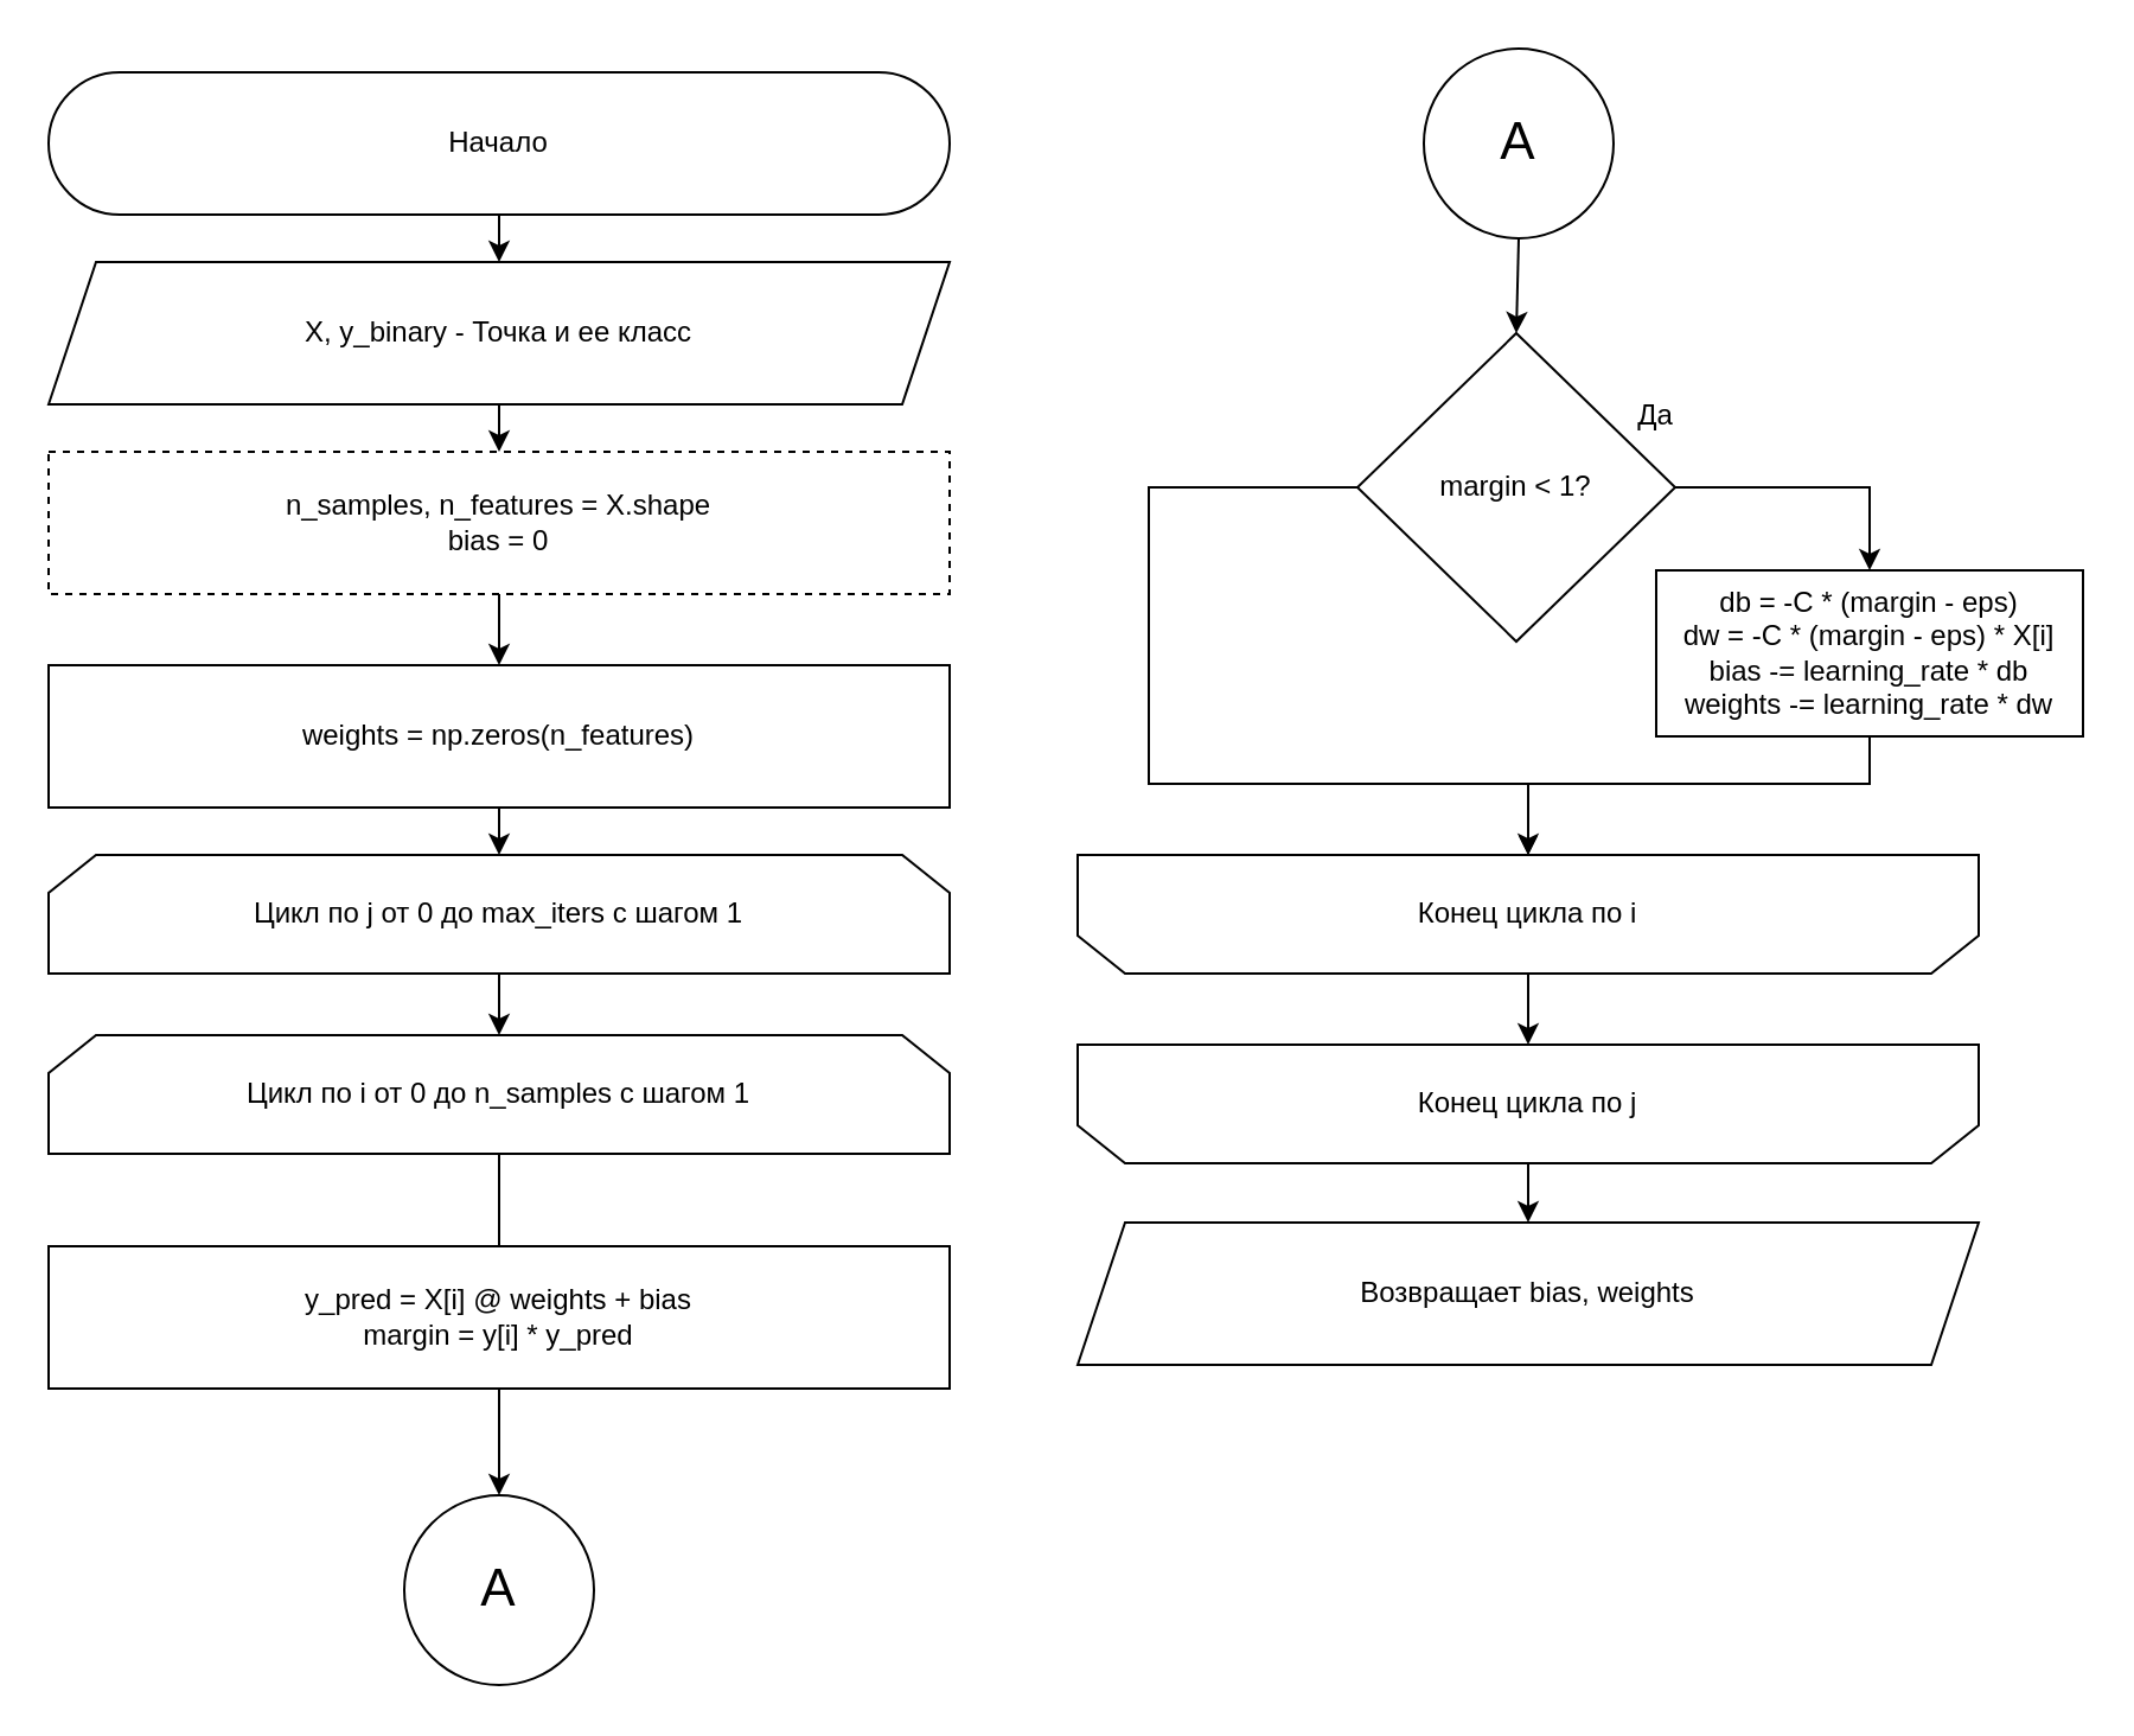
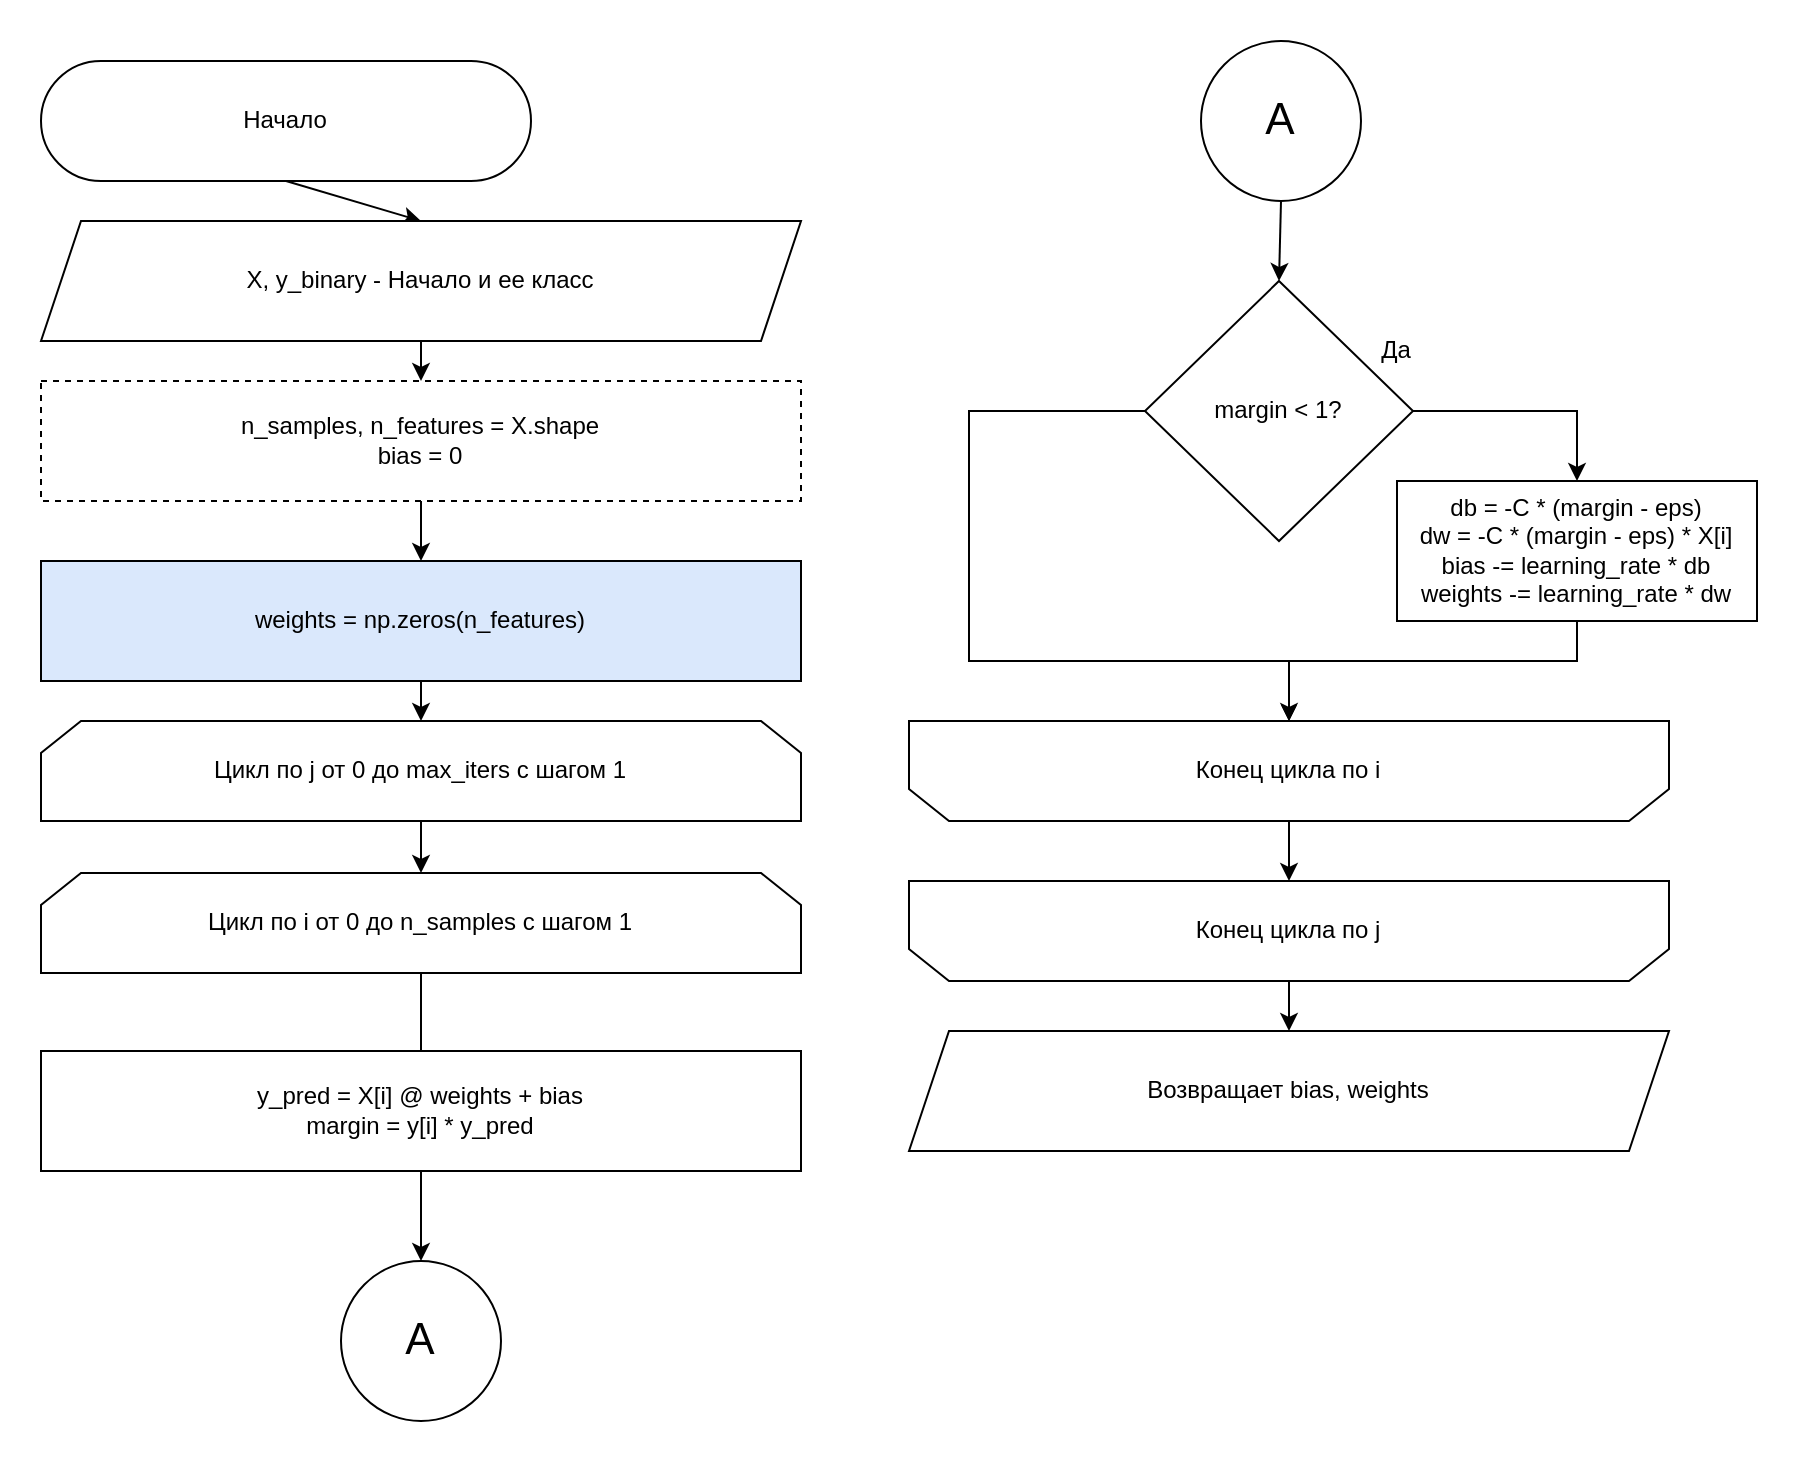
- <mxCell id="3" value="Начало" style="rounded=1;whiteSpace=wrap;html=1;arcSize=50;" parent="1" vertex="1"><mxGeometry x="20" y="30" width="380" height="60" as="geometry" /></mxCell>
+ <mxCell id="3" value="Начало" style="rounded=1;whiteSpace=wrap;html=1;arcSize=50;" parent="1" vertex="1"><mxGeometry x="20" y="30" width="245" height="60" as="geometry" /></mxCell>
- <mxCell id="24" value="X, y_binary - Точка и ее класс" style="shape=parallelogram;perimeter=parallelogramPerimeter;whiteSpace=wrap;html=1;fixedSize=1;" parent="1" vertex="1"><mxGeometry x="20" y="110" width="380" height="60" as="geometry" /></mxCell>
+ <mxCell id="24" value="X, y_binary - Начало и ее класс" style="shape=parallelogram;perimeter=parallelogramPerimeter;whiteSpace=wrap;html=1;fixedSize=1;" parent="1" vertex="1"><mxGeometry x="20" y="110" width="380" height="60" as="geometry" /></mxCell>
- <mxCell id="7" value="weights = np.zeros(n_features)" style="rounded=0;whiteSpace=wrap;html=1;" parent="1" vertex="1"><mxGeometry x="20" y="280" width="380" height="60" as="geometry" /></mxCell>
+ <mxCell id="7" value="weights = np.zeros(n_features)" style="rounded=0;whiteSpace=wrap;html=1;fillColor=#dae8fc;" parent="1" vertex="1"><mxGeometry x="20" y="280" width="380" height="60" as="geometry" /></mxCell>
